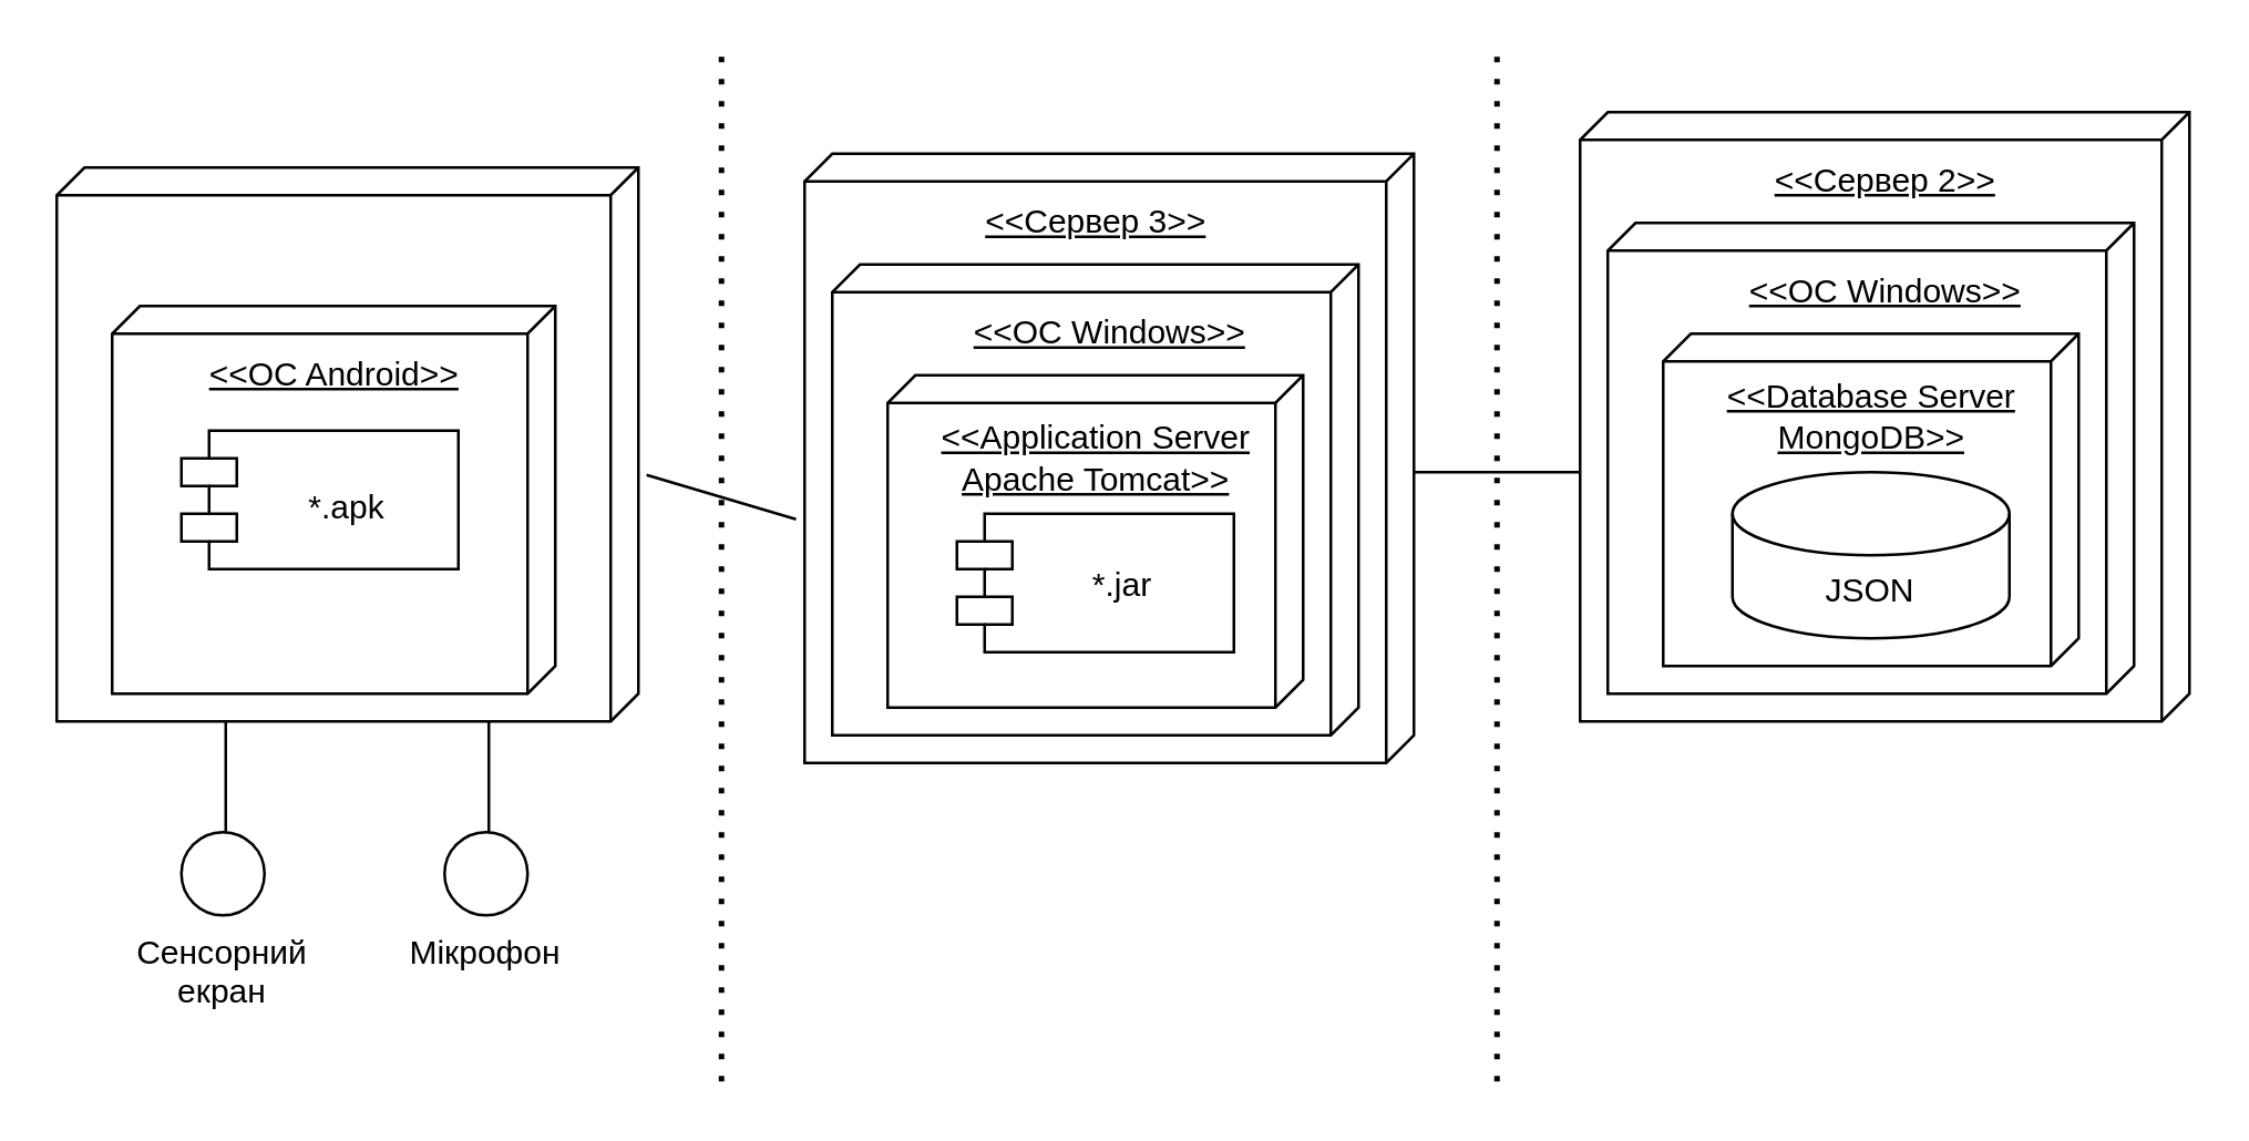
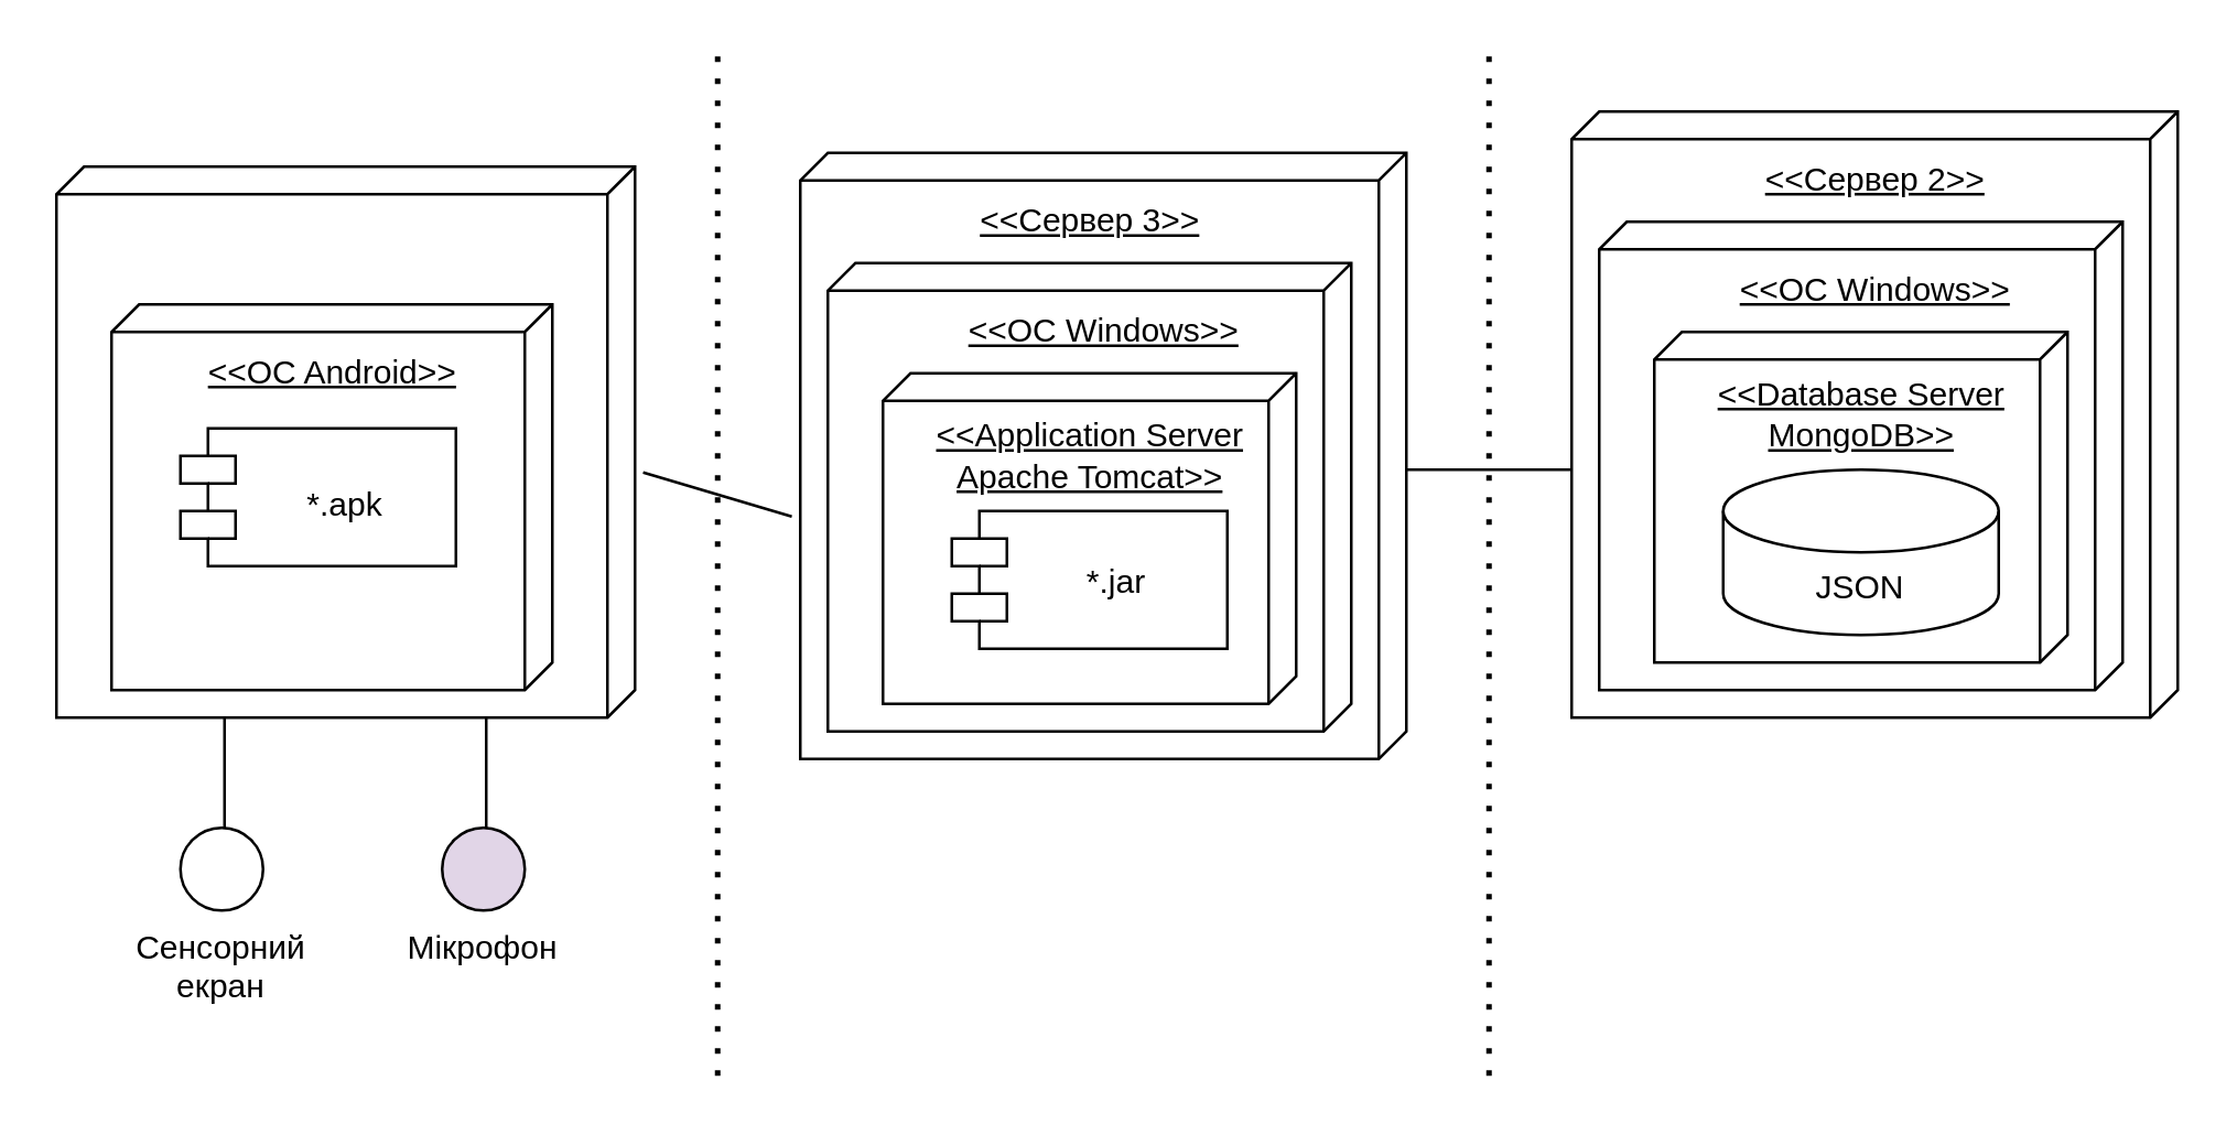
- <mxCell id="27" value="Мікрофон" style="ellipse;whiteSpace=wrap;html=1;aspect=fixed;labelPosition=center;verticalLabelPosition=bottom;align=center;verticalAlign=top;" vertex="1" parent="1"><mxGeometry x="160" y="300" width="30" height="30" as="geometry" /></mxCell>
+ <mxCell id="27" value="Мікрофон" style="ellipse;whiteSpace=wrap;html=1;aspect=fixed;labelPosition=center;verticalLabelPosition=bottom;align=center;verticalAlign=top;fillColor=#e1d5e7;" vertex="1" parent="1"><mxGeometry x="160" y="300" width="30" height="30" as="geometry" /></mxCell>
